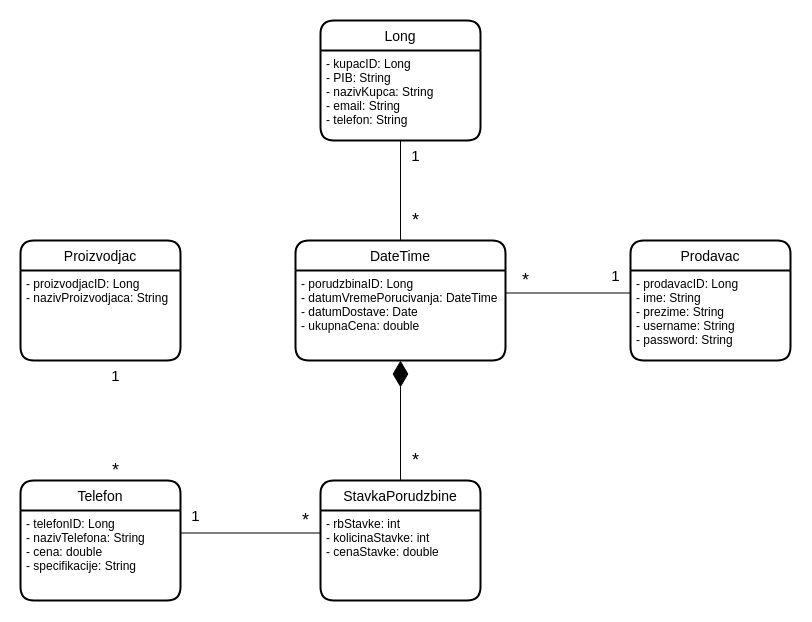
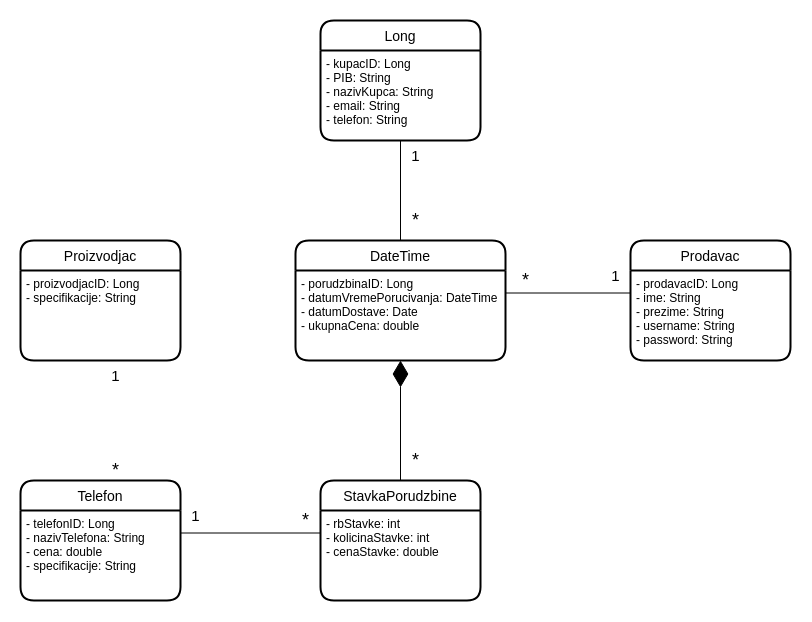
- <mxCell id="11" value="- proizvodjacID: Long&#10;- nazivProizvodjaca: String" style="align=left;strokeColor=none;fillColor=none;spacingLeft=4;fontSize=12;verticalAlign=top;resizable=0;rotatable=0;part=1;" vertex="1" parent="10"><mxGeometry y="30" width="160" height="90" as="geometry" /></mxCell>
+ <mxCell id="11" value="- proizvodjacID: Long&#10;- specifikacije: String" style="align=left;strokeColor=none;fillColor=none;spacingLeft=4;fontSize=12;verticalAlign=top;resizable=0;rotatable=0;part=1;" vertex="1" parent="10"><mxGeometry y="30" width="160" height="90" as="geometry" /></mxCell>
